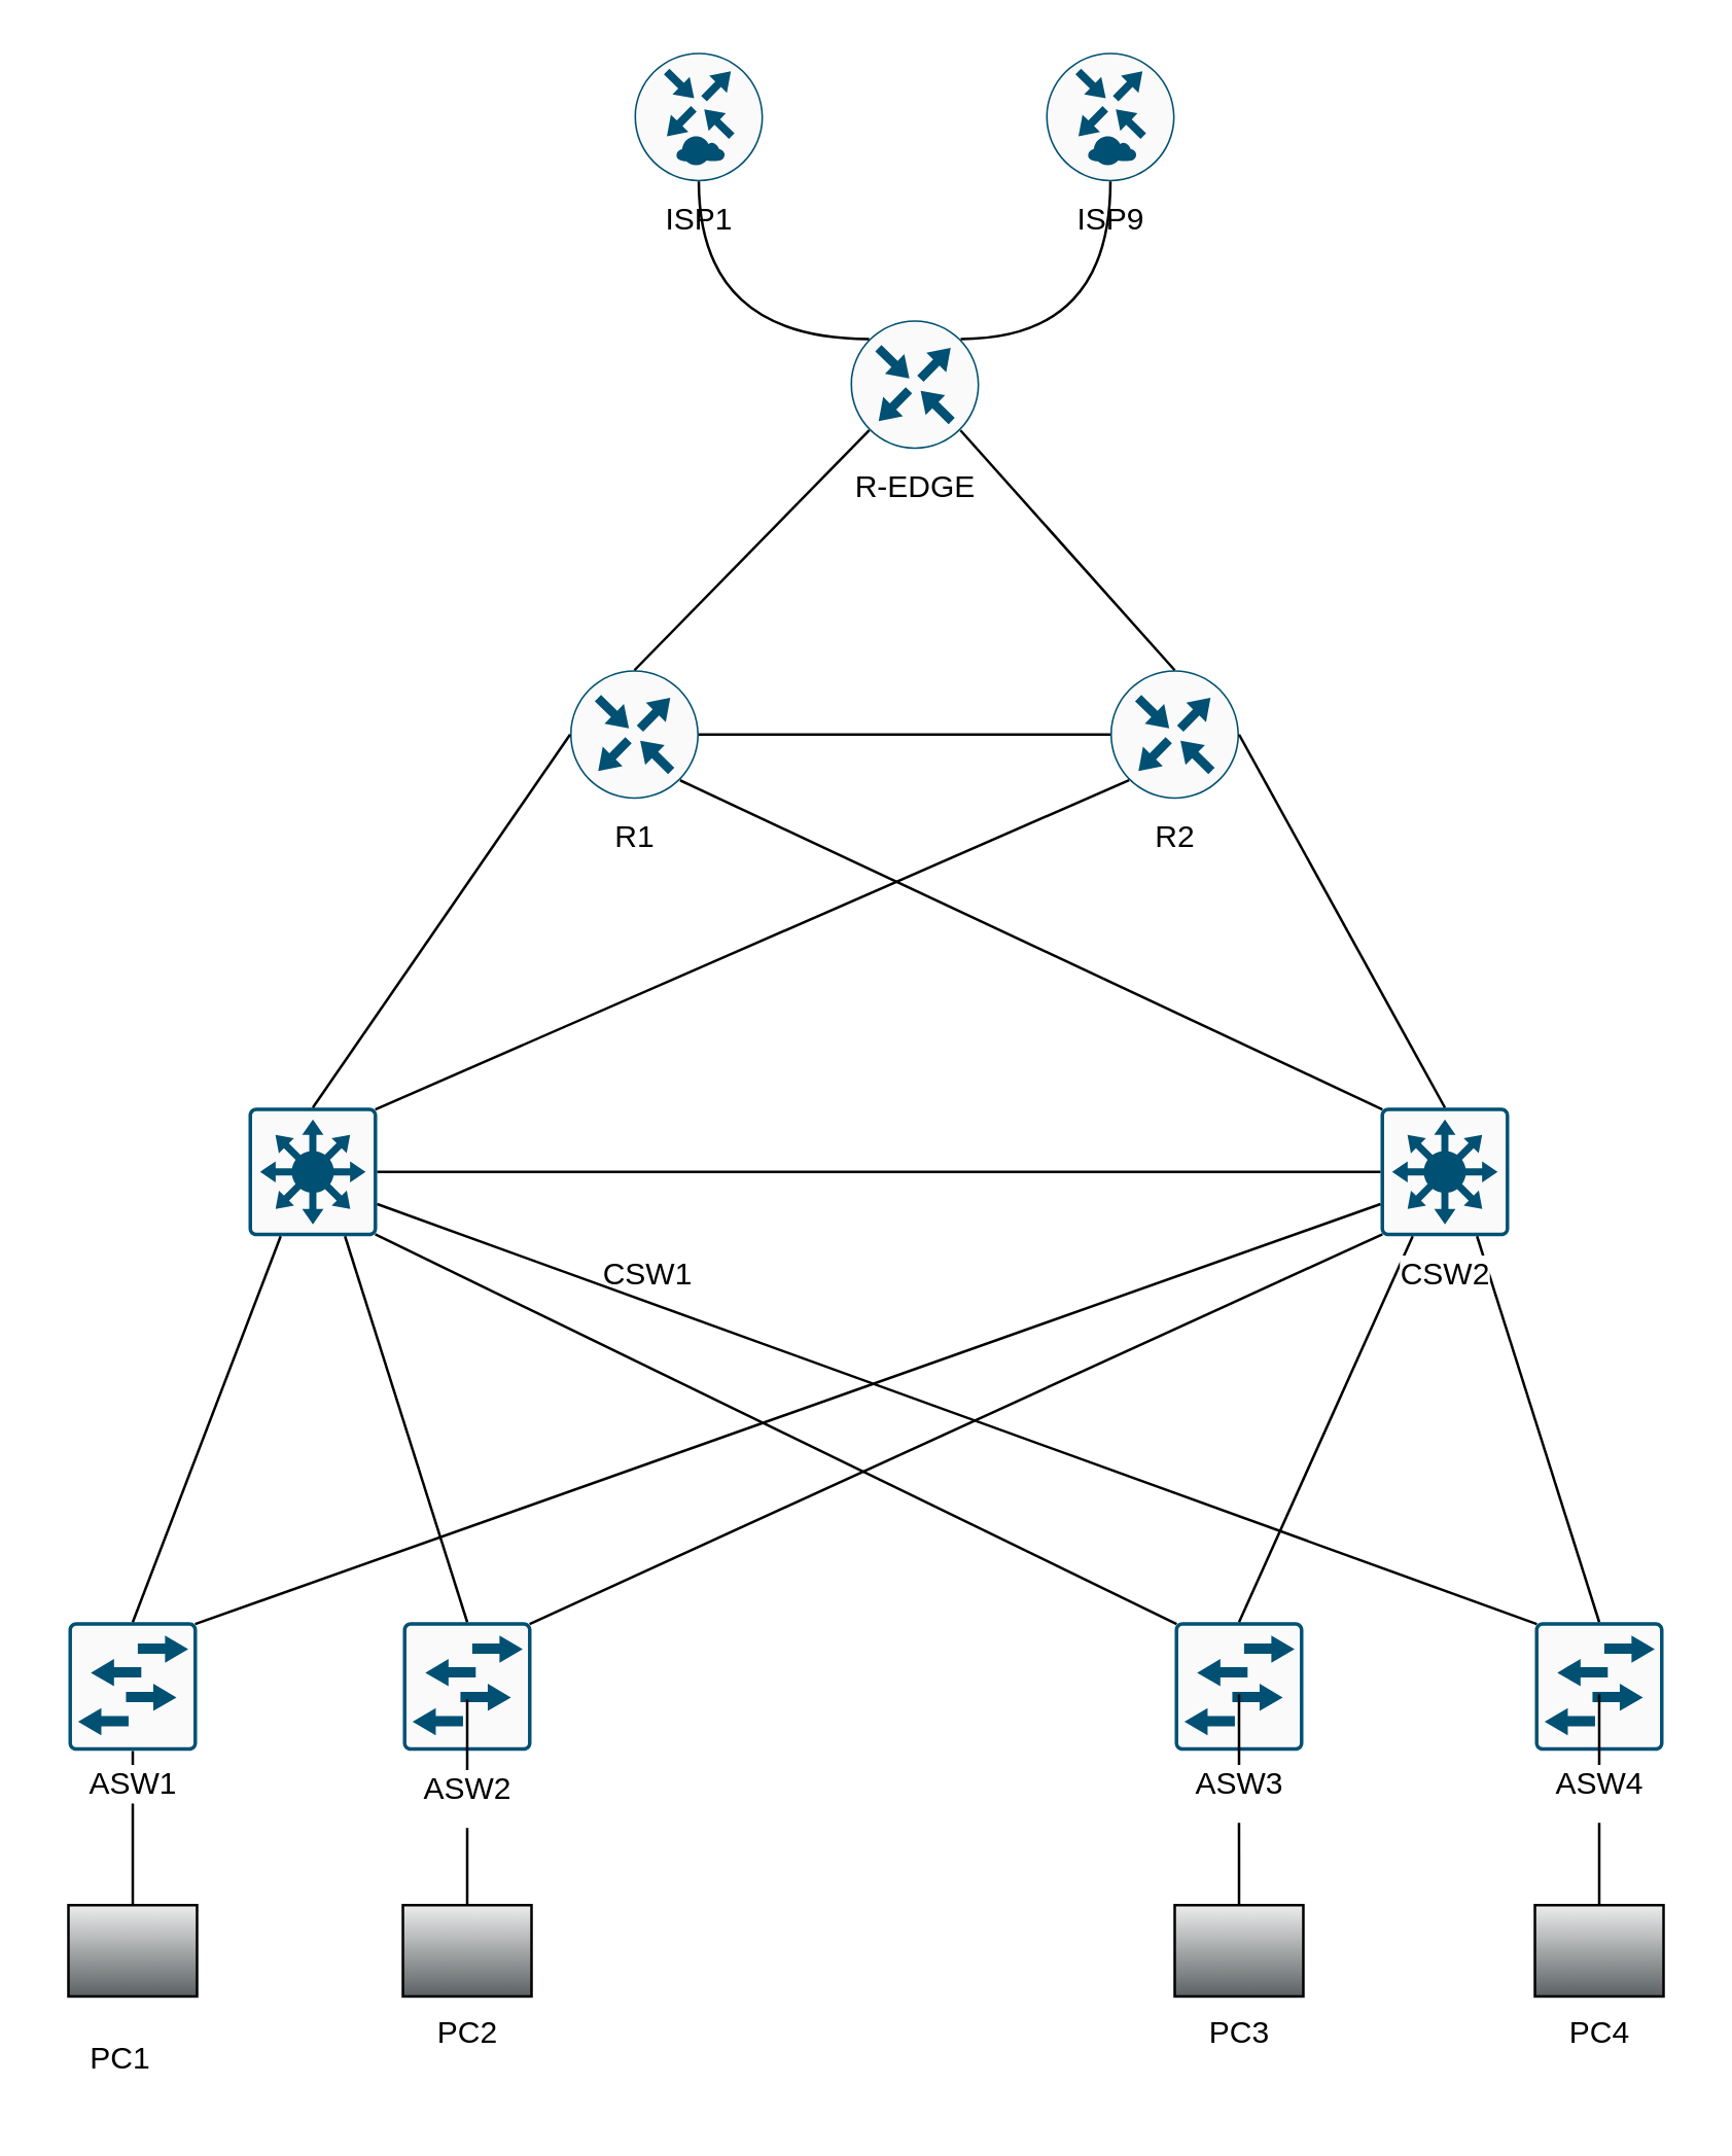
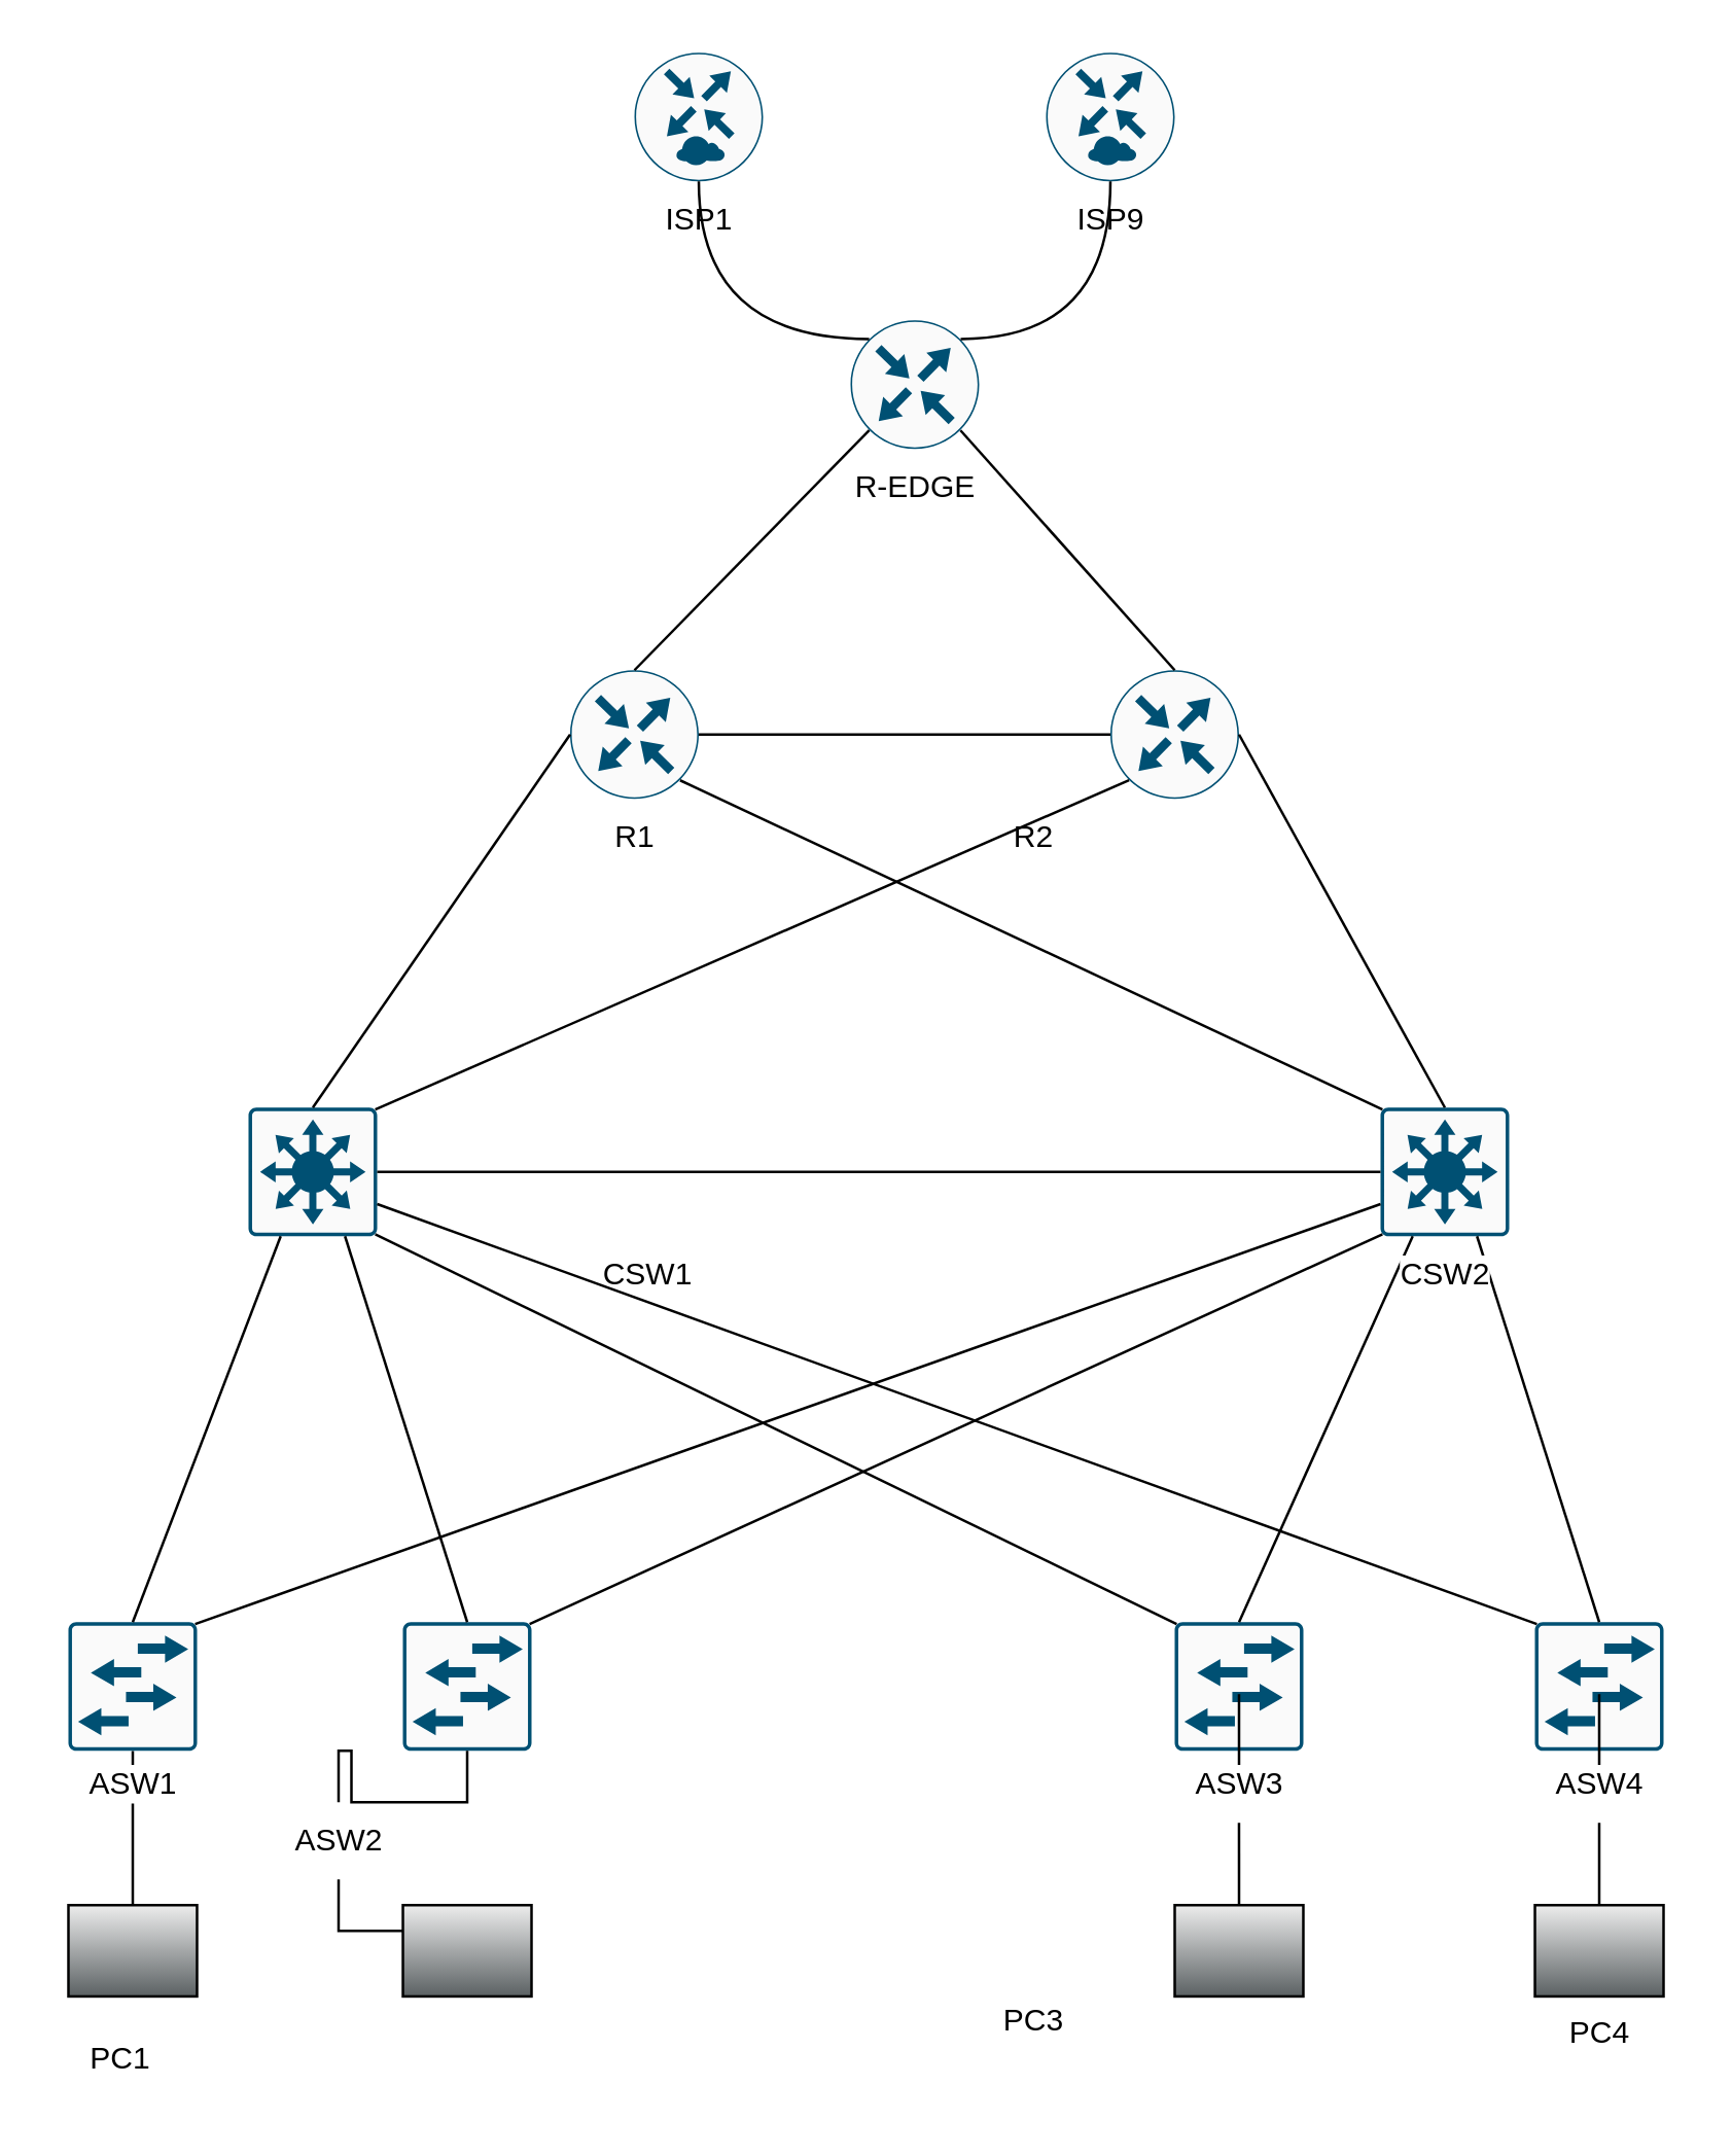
- <mxCell id="40" value="R2" style="text;html=1;align=center;verticalAlign=middle;resizable=0;points=[];autosize=1;strokeColor=none;fillColor=none;" parent="1" vertex="1"><mxGeometry x="436" y="310" width="40" height="30" as="geometry" /></mxCell>
+ <mxCell id="40" value="R2" style="text;html=1;align=center;verticalAlign=middle;resizable=0;points=[];autosize=1;strokeColor=none;fillColor=none;" parent="1" vertex="1"><mxGeometry x="381" y="310" width="40" height="30" as="geometry" /></mxCell>
- <mxCell id="33" value="ASW2" style="text;html=1;align=center;verticalAlign=middle;resizable=0;points=[];autosize=1;strokeColor=none;fillColor=none;labelBackgroundColor=default;" parent="1" vertex="1"><mxGeometry x="151.01" y="680" width="60" height="30" as="geometry" /></mxCell>
+ <mxCell id="33" value="ASW2" style="text;html=1;align=center;verticalAlign=middle;resizable=0;points=[];autosize=1;strokeColor=none;fillColor=none;labelBackgroundColor=default;" parent="1" vertex="1"><mxGeometry x="101.01" y="700" width="60" height="30" as="geometry" /></mxCell>
- <mxCell id="29" value="PC2" style="text;html=1;align=center;verticalAlign=middle;resizable=0;points=[];autosize=1;strokeColor=none;fillColor=none;" parent="1" vertex="1"><mxGeometry x="156.01" y="775.48" width="50" height="30" as="geometry" /></mxCell>
- <mxCell id="27" value="PC3" style="text;html=1;align=center;verticalAlign=middle;resizable=0;points=[];autosize=1;strokeColor=none;fillColor=none;" parent="1" vertex="1"><mxGeometry x="455.99" y="775.48" width="50" height="30" as="geometry" /></mxCell>
+ <mxCell id="27" value="PC3" style="text;html=1;align=center;verticalAlign=middle;resizable=0;points=[];autosize=1;strokeColor=none;fillColor=none;" parent="1" vertex="1"><mxGeometry x="375.99" y="770.48" width="50" height="30" as="geometry" /></mxCell>
